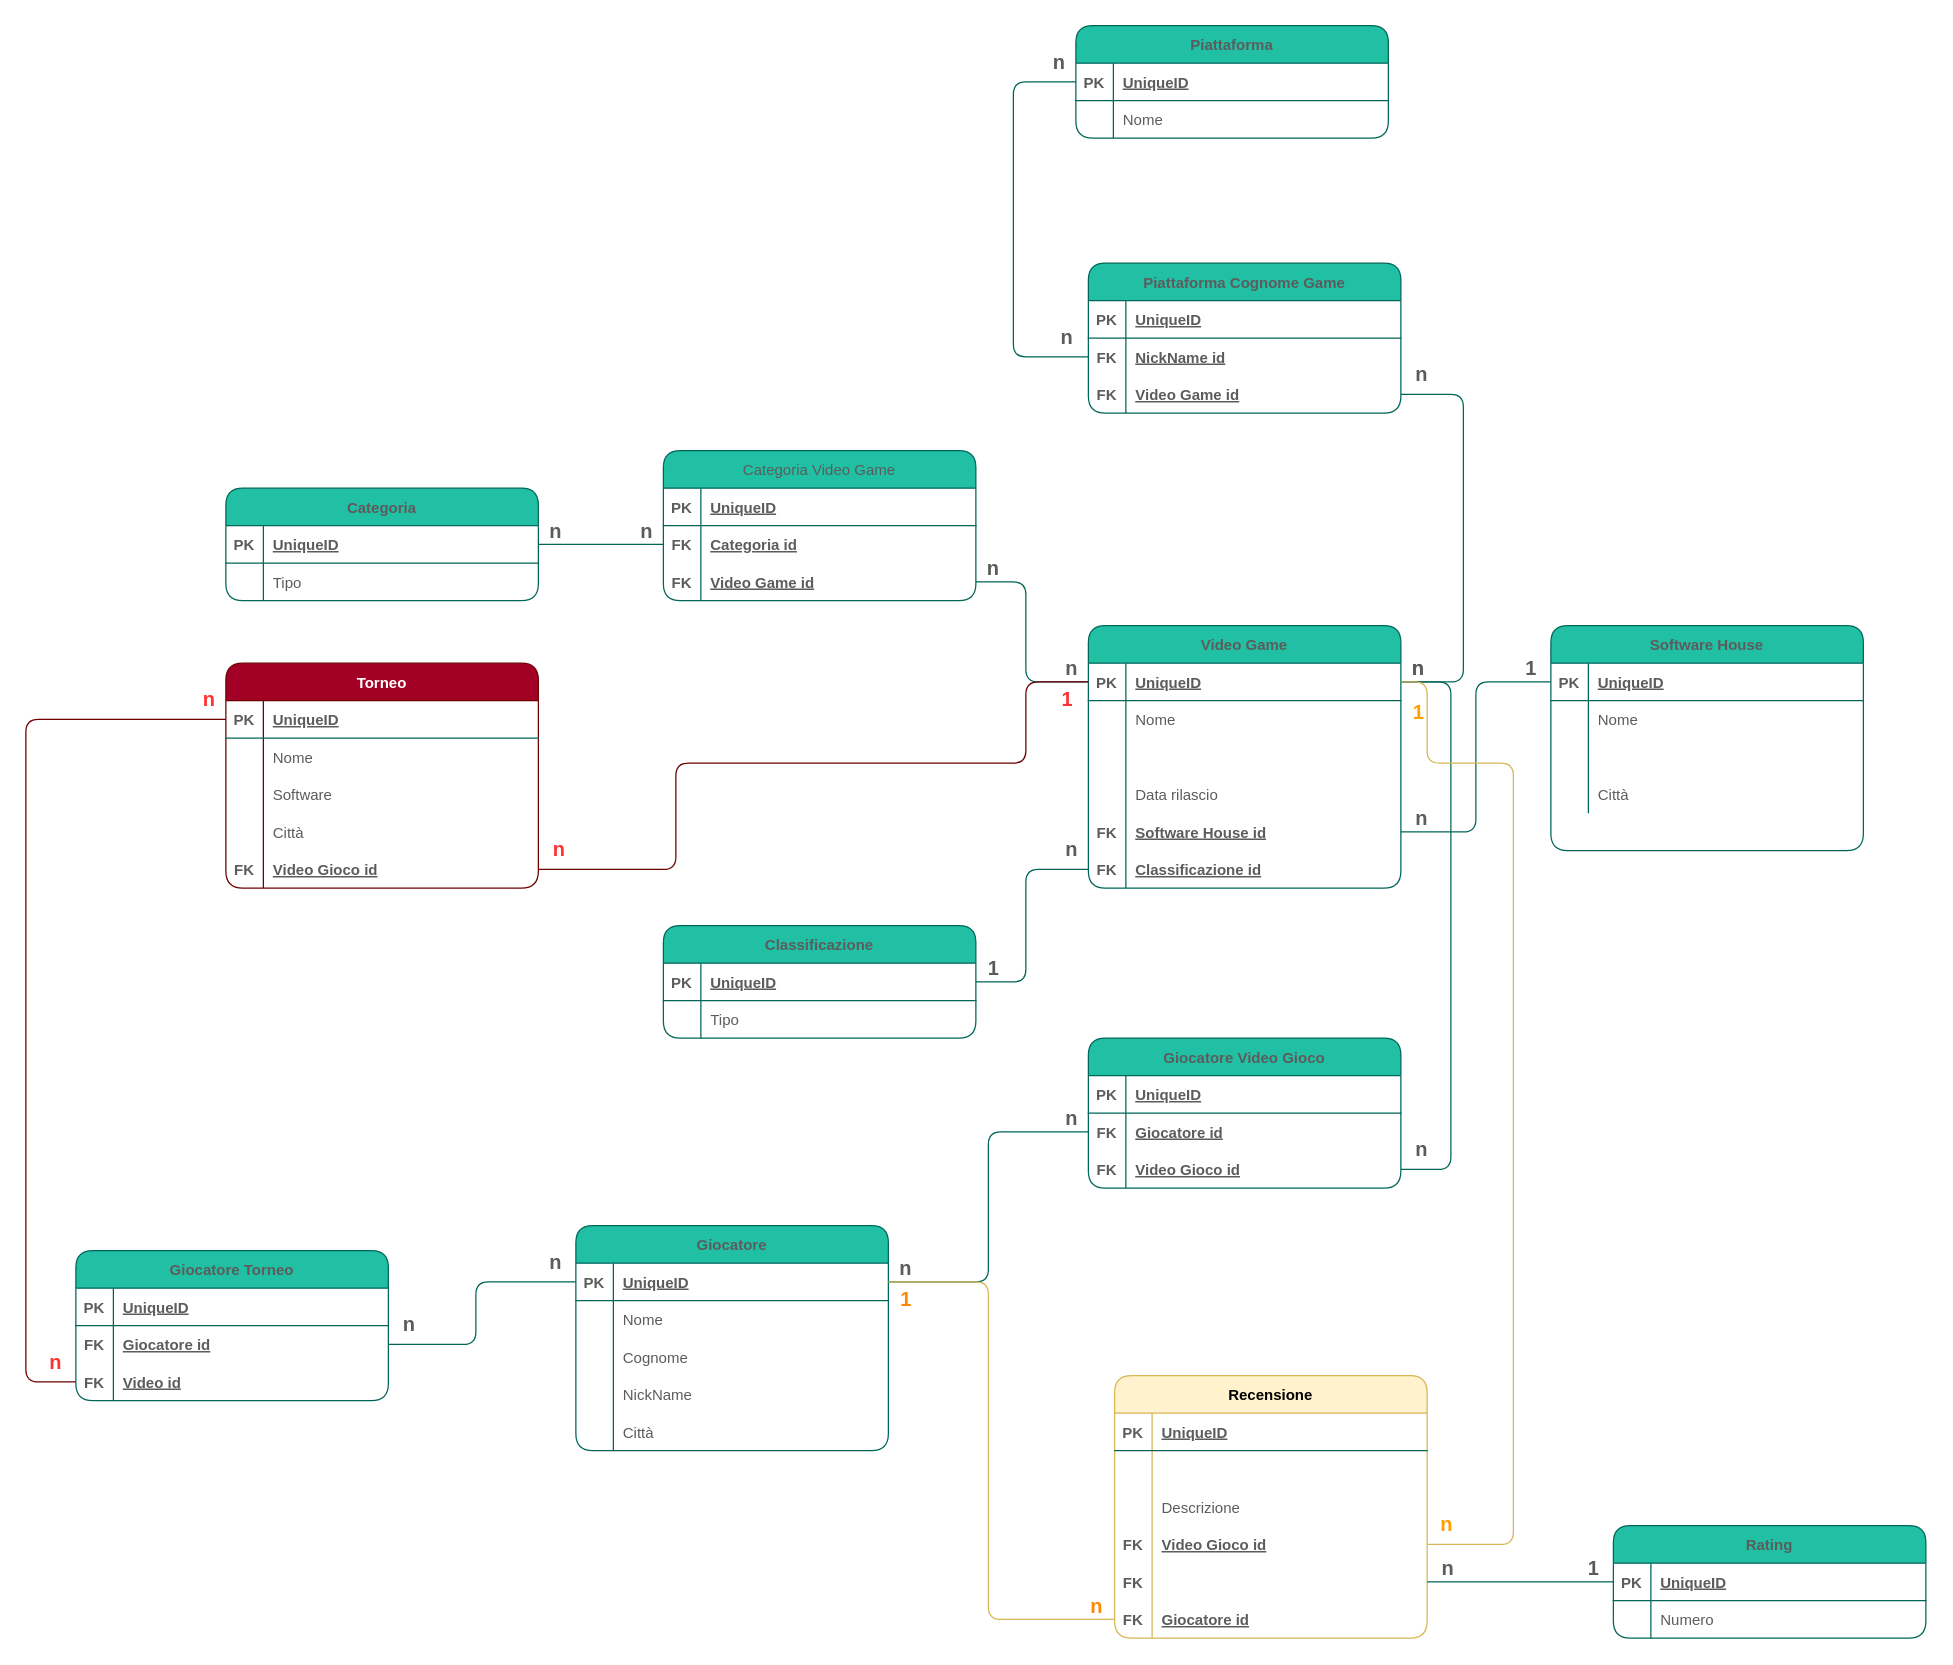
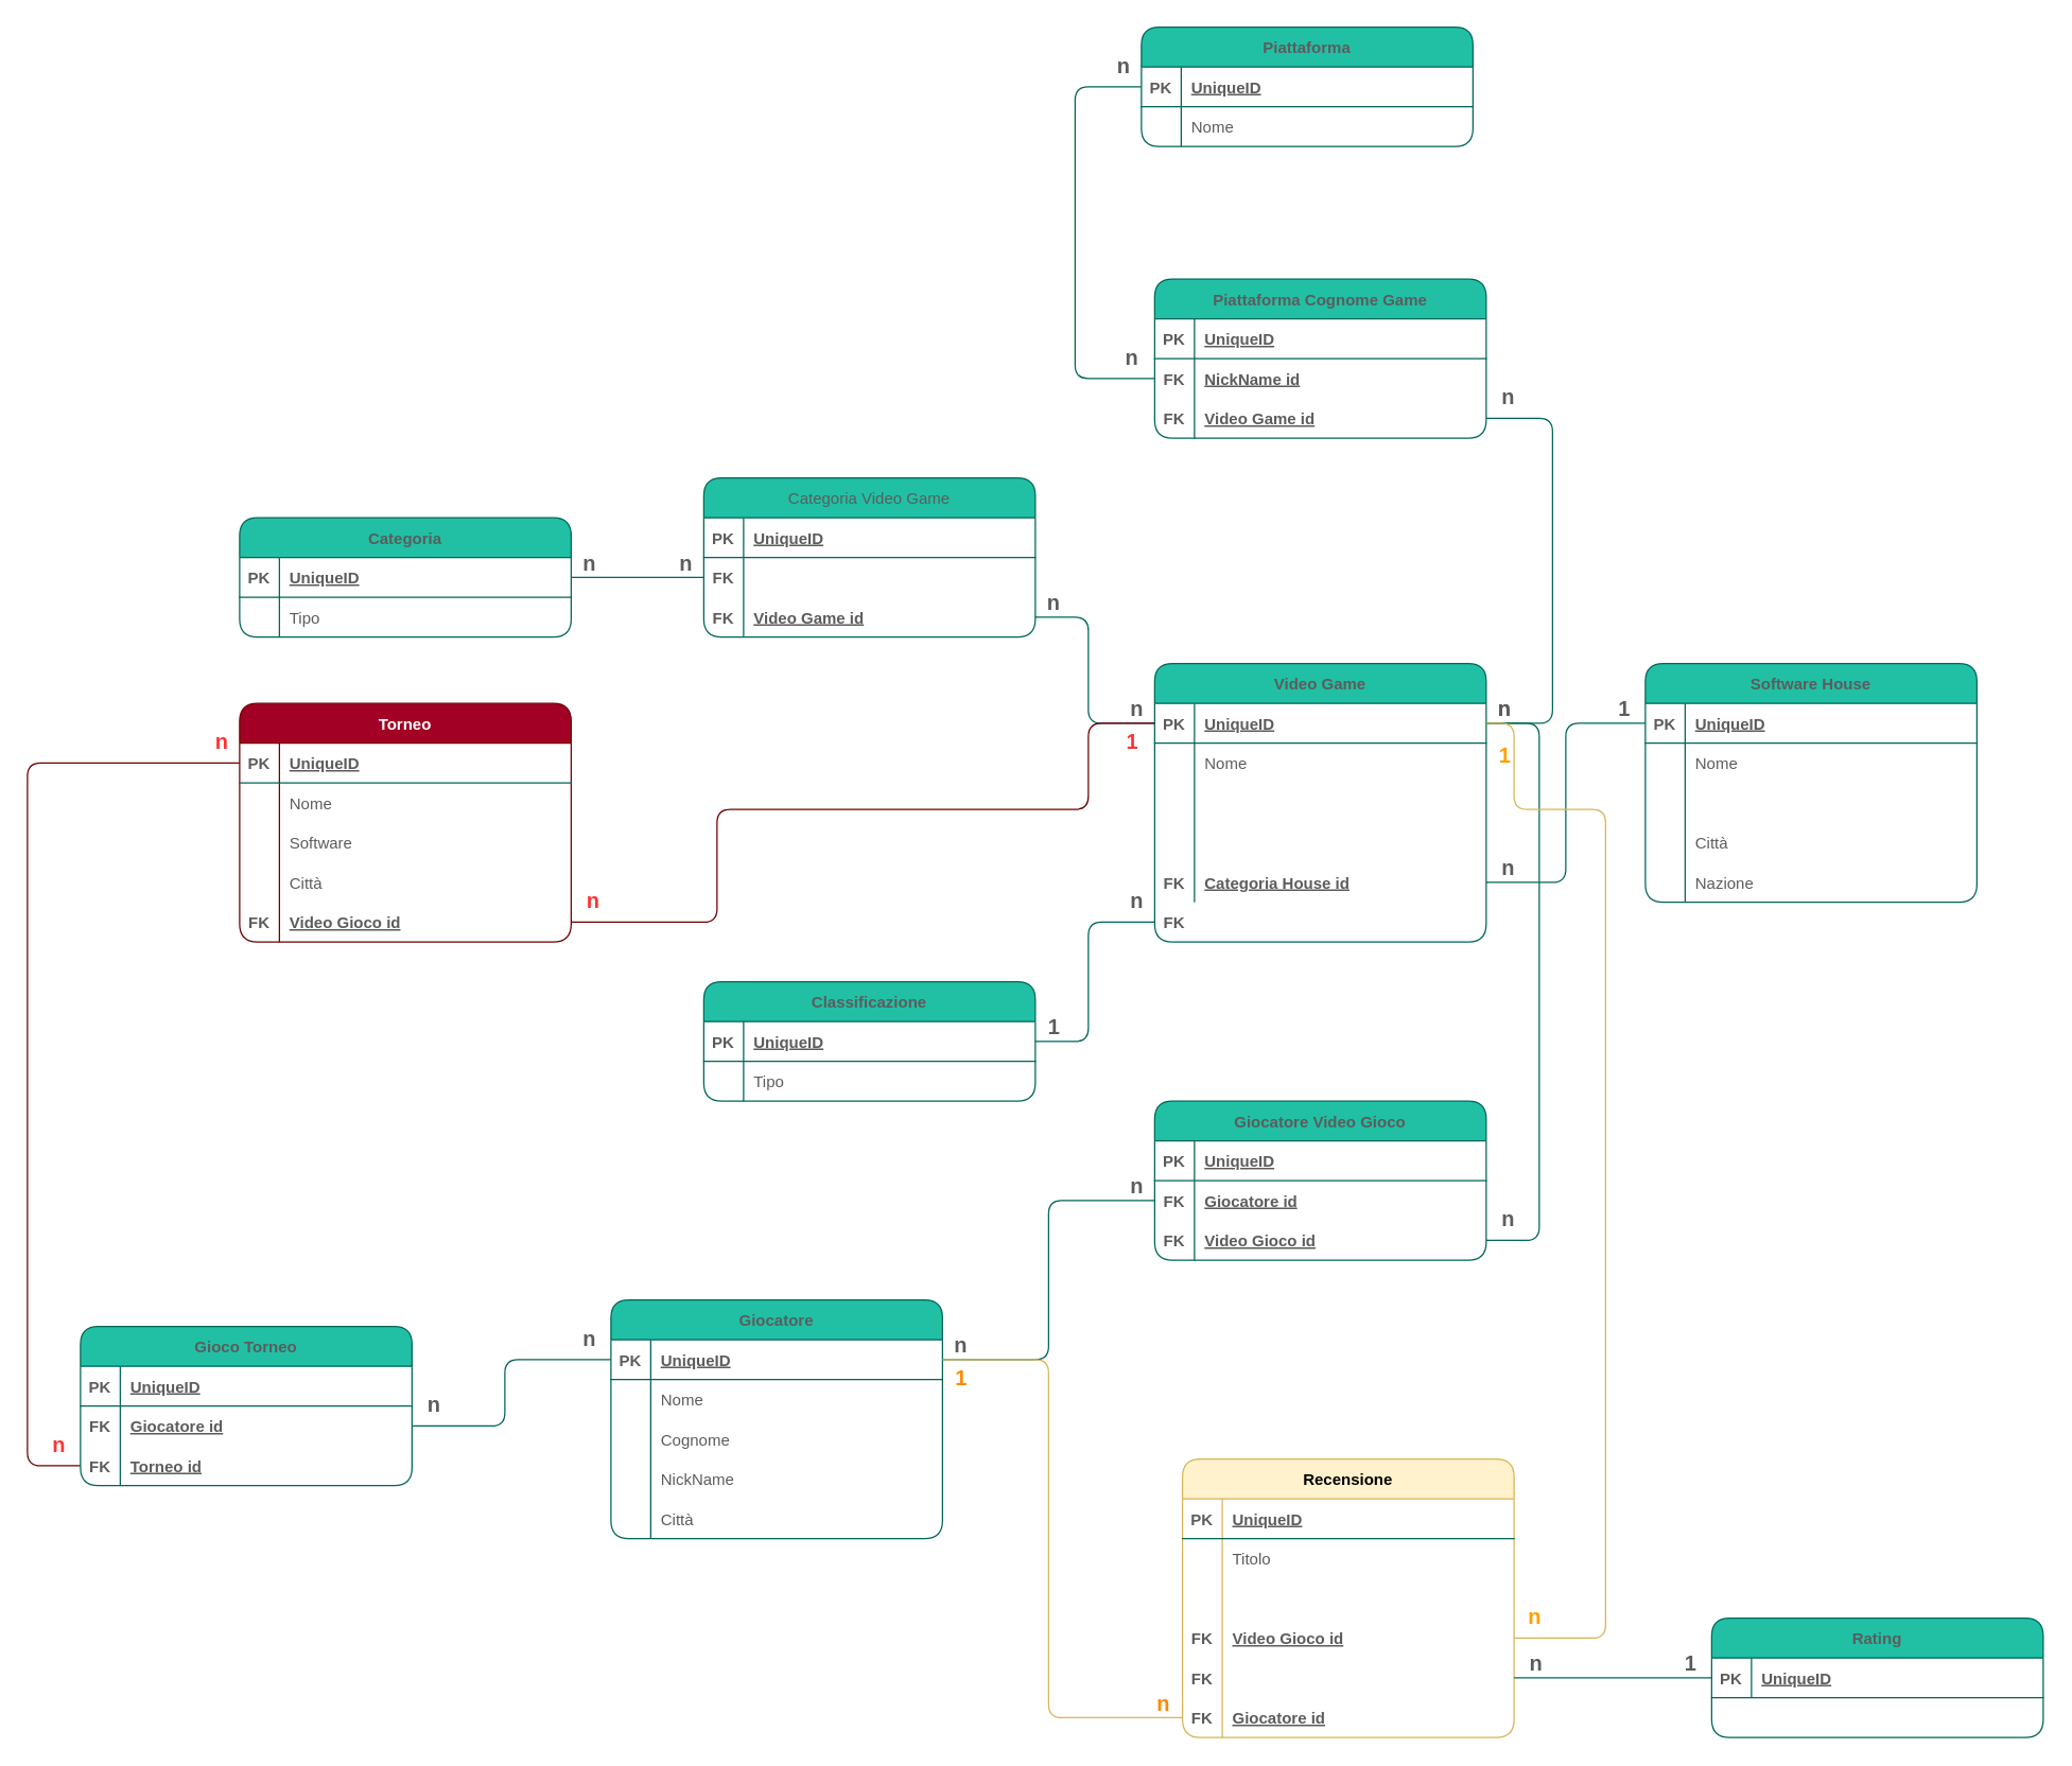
- <mxCell id="68" value="Categoria id" style="shape=partialRectangle;overflow=hidden;connectable=0;fillColor=none;top=0;left=0;bottom=0;right=0;align=left;spacingLeft=6;labelBackgroundColor=none;strokeColor=#006658;fontColor=#5C5C5C;rounded=1;fontStyle=5" parent="66" vertex="1"><mxGeometry x="30" width="220" height="30" as="geometry"><mxRectangle width="220" height="30" as="alternateBounds" /></mxGeometry></mxCell>
- <mxCell id="13" value="Data rilascio" style="shape=partialRectangle;overflow=hidden;connectable=0;fillColor=none;top=0;left=0;bottom=0;right=0;align=left;spacingLeft=6;labelBackgroundColor=none;strokeColor=#006658;fontColor=#5C5C5C;rounded=1;" parent="11" vertex="1"><mxGeometry x="30" width="220" height="30" as="geometry"><mxRectangle width="220" height="30" as="alternateBounds" /></mxGeometry></mxCell>
+ <mxCell id="37" value="Nazione" style="shape=partialRectangle;overflow=hidden;connectable=0;fillColor=none;top=0;left=0;bottom=0;right=0;align=left;spacingLeft=6;labelBackgroundColor=none;strokeColor=#006658;fontColor=#5C5C5C;rounded=1;" parent="35" vertex="1"><mxGeometry x="30" width="220" height="30" as="geometry"><mxRectangle width="220" height="30" as="alternateBounds" /></mxGeometry></mxCell>
- <mxCell id="16" value="Software House id" style="shape=partialRectangle;overflow=hidden;connectable=0;fillColor=none;top=0;left=0;bottom=0;right=0;align=left;spacingLeft=6;labelBackgroundColor=none;strokeColor=#006658;fontColor=#5C5C5C;rounded=1;fontStyle=5" parent="14" vertex="1"><mxGeometry x="30" width="220" height="30" as="geometry"><mxRectangle width="220" height="30" as="alternateBounds" /></mxGeometry></mxCell>
+ <mxCell id="16" value="Categoria House id" style="shape=partialRectangle;overflow=hidden;connectable=0;fillColor=none;top=0;left=0;bottom=0;right=0;align=left;spacingLeft=6;labelBackgroundColor=none;strokeColor=#006658;fontColor=#5C5C5C;rounded=1;fontStyle=5" parent="14" vertex="1"><mxGeometry x="30" width="220" height="30" as="geometry"><mxRectangle width="220" height="30" as="alternateBounds" /></mxGeometry></mxCell>
- <mxCell id="19" value="Classificazione id" style="shape=partialRectangle;overflow=hidden;connectable=0;fillColor=none;top=0;left=0;bottom=0;right=0;align=left;spacingLeft=6;labelBackgroundColor=none;strokeColor=#006658;fontColor=#5C5C5C;rounded=1;fontStyle=5" parent="17" vertex="1"><mxGeometry x="30" width="220" height="30" as="geometry"><mxRectangle width="220" height="30" as="alternateBounds" /></mxGeometry></mxCell>
- <mxCell id="129" value="Giocatore Torneo" style="shape=table;startSize=30;container=1;collapsible=1;childLayout=tableLayout;fixedRows=1;rowLines=0;fontStyle=1;align=center;resizeLast=1;labelBackgroundColor=none;fillColor=#21C0A5;strokeColor=#006658;fontColor=#5C5C5C;rounded=1;" parent="1" vertex="1"><mxGeometry x="60" y="1000" width="250" height="120" as="geometry" /></mxCell>
+ <mxCell id="129" value="Gioco Torneo" style="shape=table;startSize=30;container=1;collapsible=1;childLayout=tableLayout;fixedRows=1;rowLines=0;fontStyle=1;align=center;resizeLast=1;labelBackgroundColor=none;fillColor=#21C0A5;strokeColor=#006658;fontColor=#5C5C5C;rounded=1;" parent="1" vertex="1"><mxGeometry x="60" y="1000" width="250" height="120" as="geometry" /></mxCell>
- <mxCell id="138" value="Video id" style="shape=partialRectangle;overflow=hidden;connectable=0;fillColor=none;top=0;left=0;bottom=0;right=0;align=left;spacingLeft=6;labelBackgroundColor=none;strokeColor=#006658;fontColor=#5C5C5C;rounded=1;fontStyle=5" parent="136" vertex="1"><mxGeometry x="30" width="220" height="30" as="geometry"><mxRectangle width="220" height="30" as="alternateBounds" /></mxGeometry></mxCell>
+ <mxCell id="138" value="Torneo id" style="shape=partialRectangle;overflow=hidden;connectable=0;fillColor=none;top=0;left=0;bottom=0;right=0;align=left;spacingLeft=6;labelBackgroundColor=none;strokeColor=#006658;fontColor=#5C5C5C;rounded=1;fontStyle=5" parent="136" vertex="1"><mxGeometry x="30" width="220" height="30" as="geometry"><mxRectangle width="220" height="30" as="alternateBounds" /></mxGeometry></mxCell>
+ <mxCell id="148" value="Titolo" style="shape=partialRectangle;overflow=hidden;connectable=0;fillColor=none;top=0;left=0;bottom=0;right=0;align=left;spacingLeft=6;labelBackgroundColor=none;strokeColor=#006658;fontColor=#5C5C5C;rounded=1;" parent="146" vertex="1"><mxGeometry x="30" width="220" height="30" as="geometry"><mxRectangle width="220" height="30" as="alternateBounds" /></mxGeometry></mxCell>
- <mxCell id="151" value="Descrizione" style="shape=partialRectangle;overflow=hidden;connectable=0;fillColor=none;top=0;left=0;bottom=0;right=0;align=left;spacingLeft=6;labelBackgroundColor=none;strokeColor=#006658;fontColor=#5C5C5C;rounded=1;" parent="149" vertex="1"><mxGeometry x="30" width="220" height="30" as="geometry"><mxRectangle width="220" height="30" as="alternateBounds" /></mxGeometry></mxCell>
- <mxCell id="166" value="Numero" style="shape=partialRectangle;overflow=hidden;connectable=0;fillColor=none;top=0;left=0;bottom=0;right=0;align=left;spacingLeft=6;labelBackgroundColor=none;strokeColor=#006658;fontColor=#5C5C5C;rounded=1;" parent="164" vertex="1"><mxGeometry x="30" width="220" height="30" as="geometry"><mxRectangle width="220" height="30" as="alternateBounds" /></mxGeometry></mxCell>
